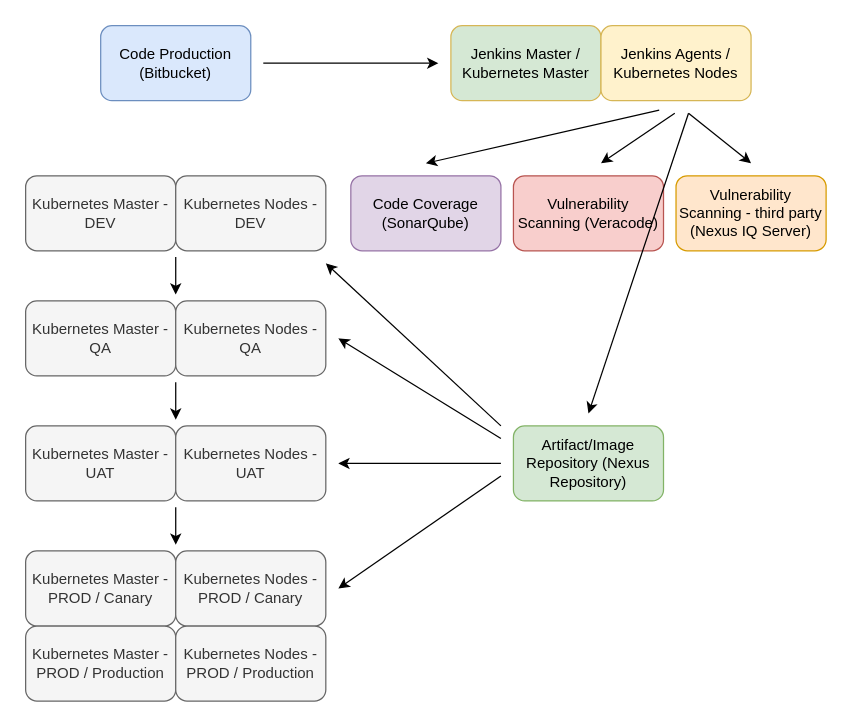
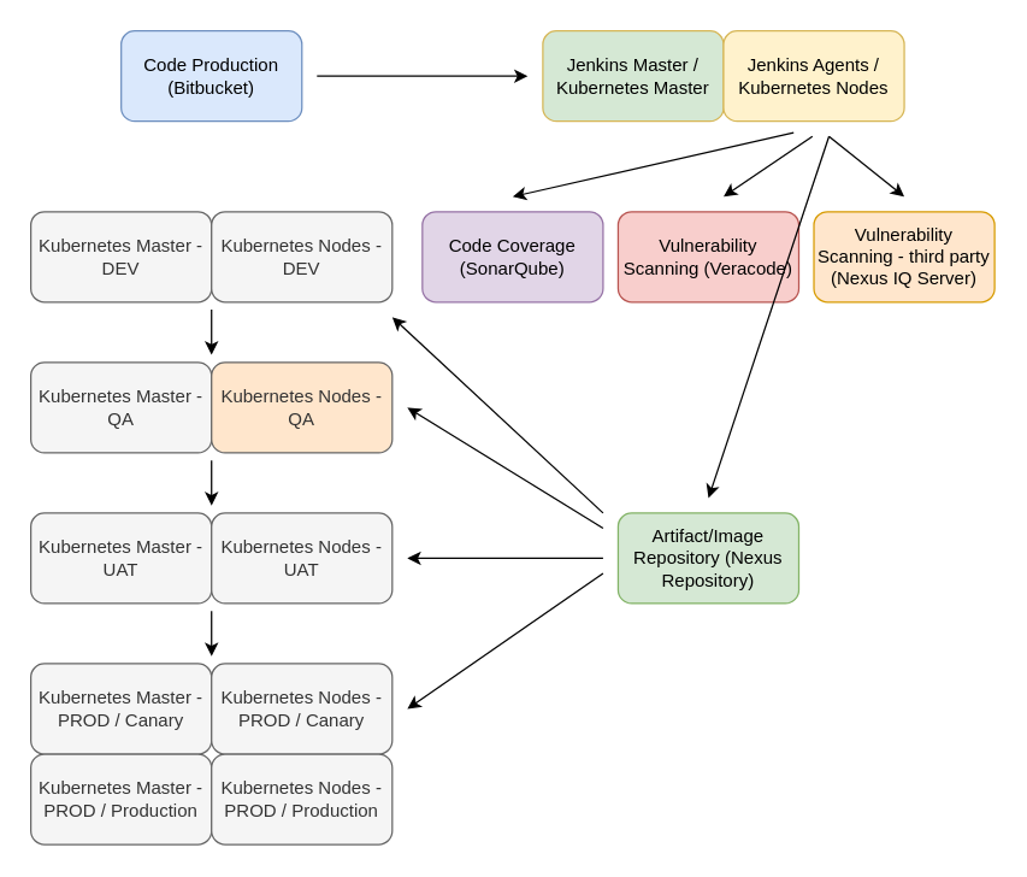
- <mxCell id="9" value="Kubernetes Nodes - QA" style="rounded=1;whiteSpace=wrap;html=1;fillColor=#f5f5f5;strokeColor=#666666;fontColor=#333333;" vertex="1" parent="1"><mxGeometry x="140" y="240" width="120" height="60" as="geometry" /></mxCell>
+ <mxCell id="9" value="Kubernetes Nodes - QA" style="rounded=1;whiteSpace=wrap;html=1;fillColor=#ffe6cc;strokeColor=#666666;fontColor=#333333;" vertex="1" parent="1"><mxGeometry x="140" y="240" width="120" height="60" as="geometry" /></mxCell>
